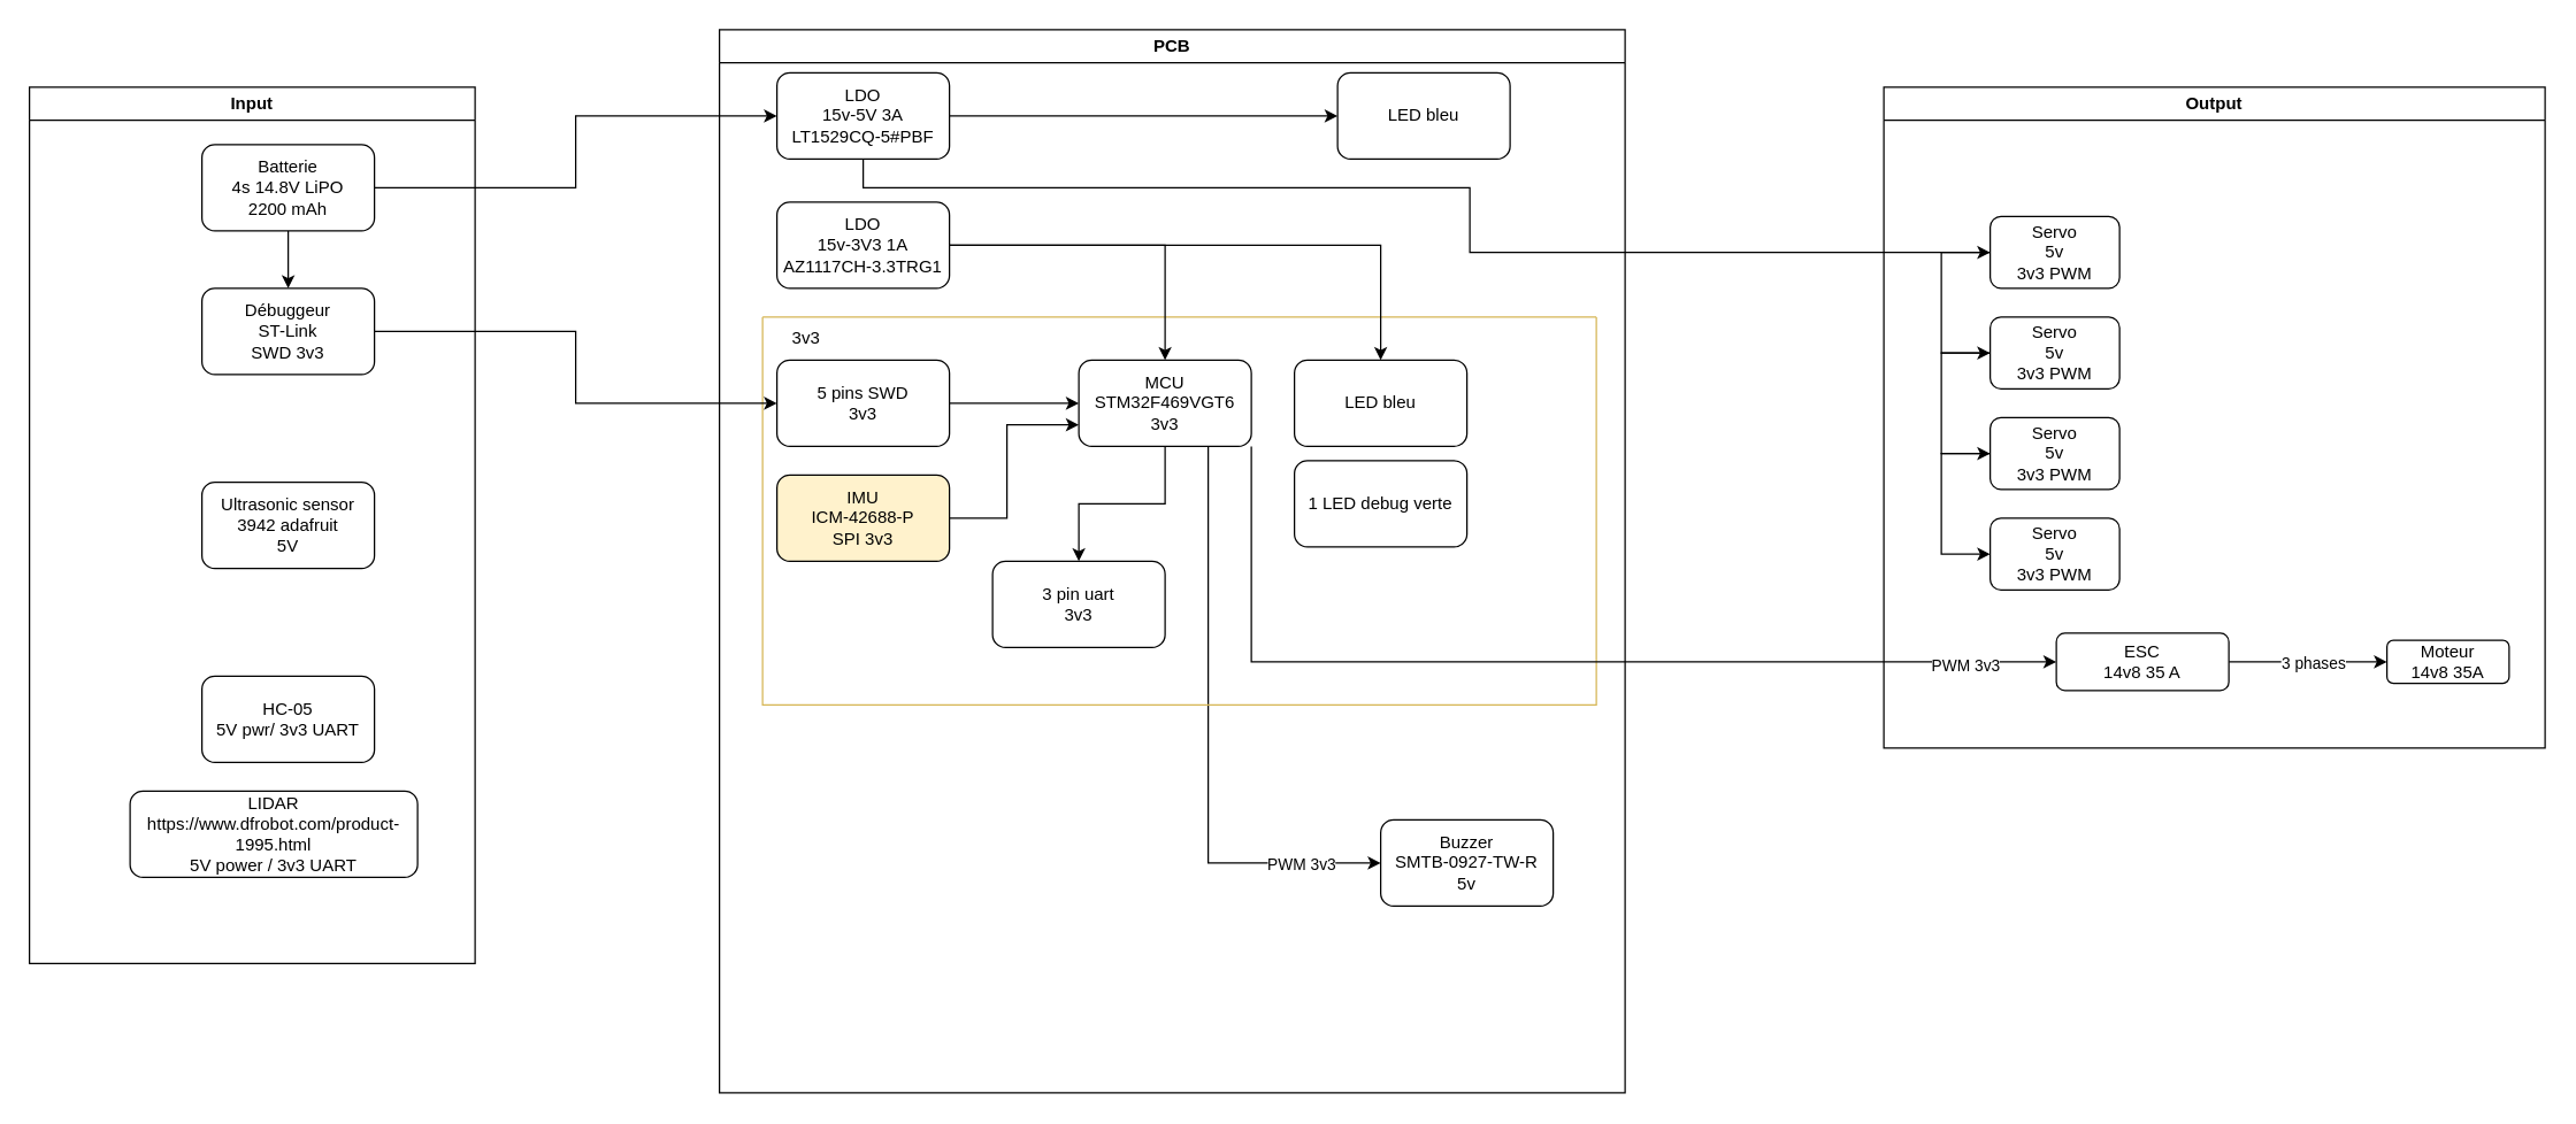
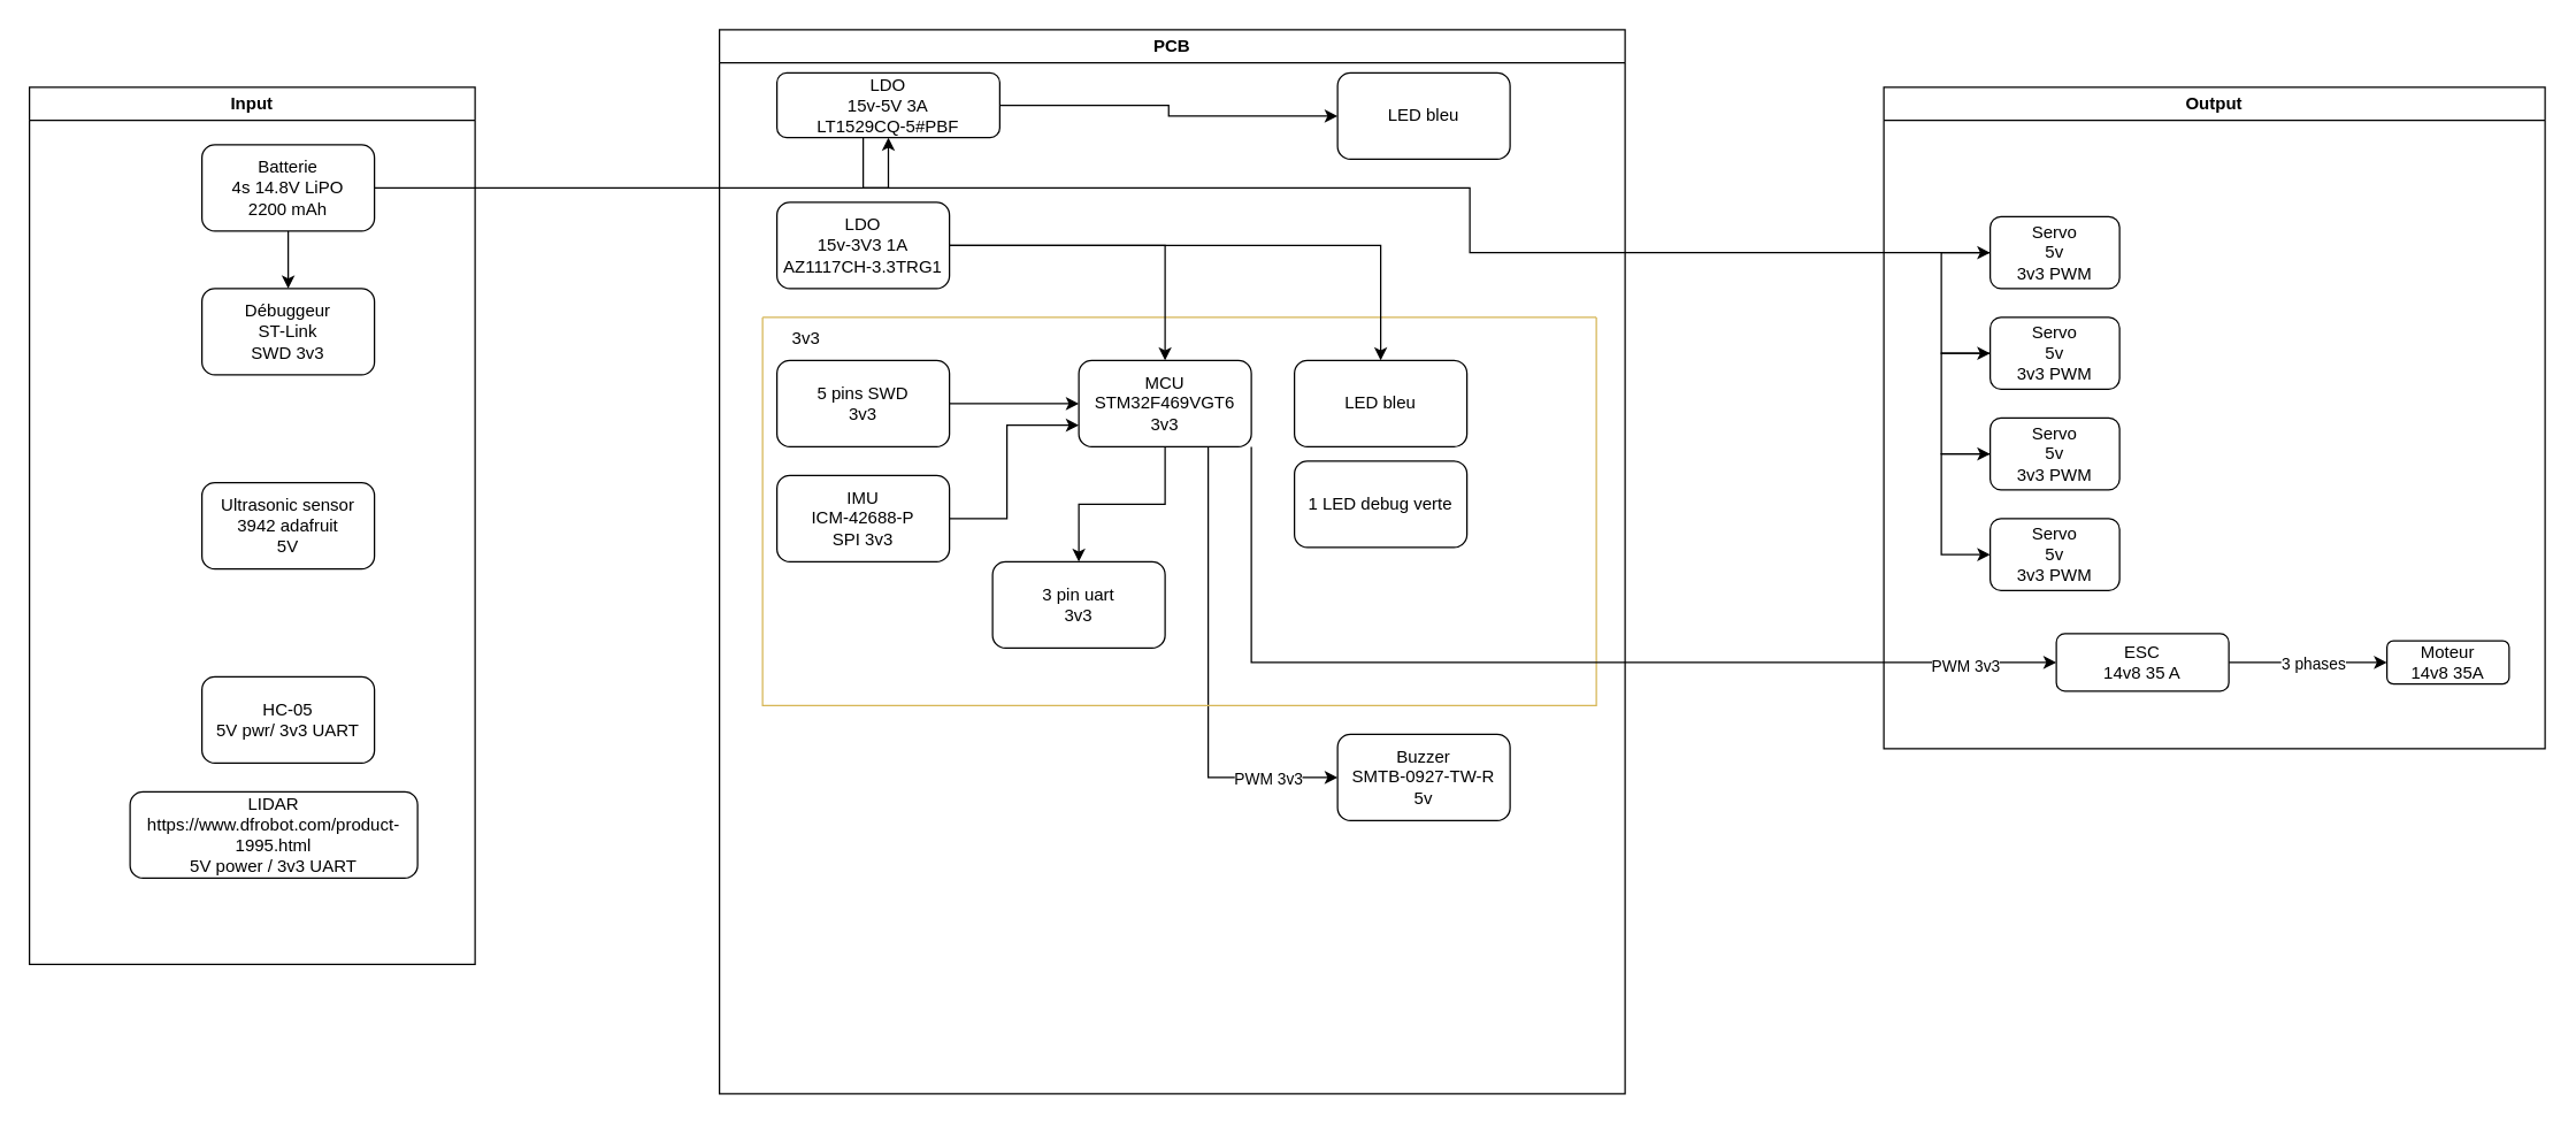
- <mxCell id="36" value="LDO&lt;br&gt;15v-5V 3A&lt;br&gt;LT1529CQ-5#PBF" style="rounded=1;whiteSpace=wrap;html=1;" vertex="1" parent="20"><mxGeometry x="40" y="30" width="120" height="60" as="geometry" /></mxCell>
+ <mxCell id="36" value="LDO&lt;br&gt;15v-5V 3A&lt;br&gt;LT1529CQ-5#PBF" style="rounded=1;whiteSpace=wrap;html=1;" vertex="1" parent="20"><mxGeometry x="40" y="30" width="155" height="45" as="geometry" /></mxCell>
- <mxCell id="41" style="edgeStyle=orthogonalEdgeStyle;rounded=0;orthogonalLoop=1;jettySize=auto;html=1;" edge="1" parent="1" source="4" target="23"><mxGeometry relative="1" as="geometry" /></mxCell>
- <mxCell id="33" value="IMU&lt;br&gt;ICM-42688-P&lt;br&gt;SPI 3v3" style="rounded=1;whiteSpace=wrap;html=1;fillColor=#fff2cc;" parent="29" vertex="1"><mxGeometry x="10" y="110" width="120" height="60" as="geometry" /></mxCell>
+ <mxCell id="33" value="IMU&lt;br&gt;ICM-42688-P&lt;br&gt;SPI 3v3" style="rounded=1;whiteSpace=wrap;html=1;" parent="29" vertex="1"><mxGeometry x="10" y="110" width="120" height="60" as="geometry" /></mxCell>
- <mxCell id="21" value="Buzzer&lt;div&gt;SMTB-0927-TW-R&lt;br&gt;&lt;/div&gt;&lt;div&gt;5v&lt;/div&gt;" style="rounded=1;whiteSpace=wrap;html=1;" vertex="1" parent="20"><mxGeometry x="460" y="550" width="120" height="60" as="geometry" /></mxCell>
+ <mxCell id="21" value="Buzzer&lt;div&gt;SMTB-0927-TW-R&lt;br&gt;&lt;/div&gt;&lt;div&gt;5v&lt;/div&gt;" style="rounded=1;whiteSpace=wrap;html=1;" vertex="1" parent="20"><mxGeometry x="430" y="490" width="120" height="60" as="geometry" /></mxCell>
